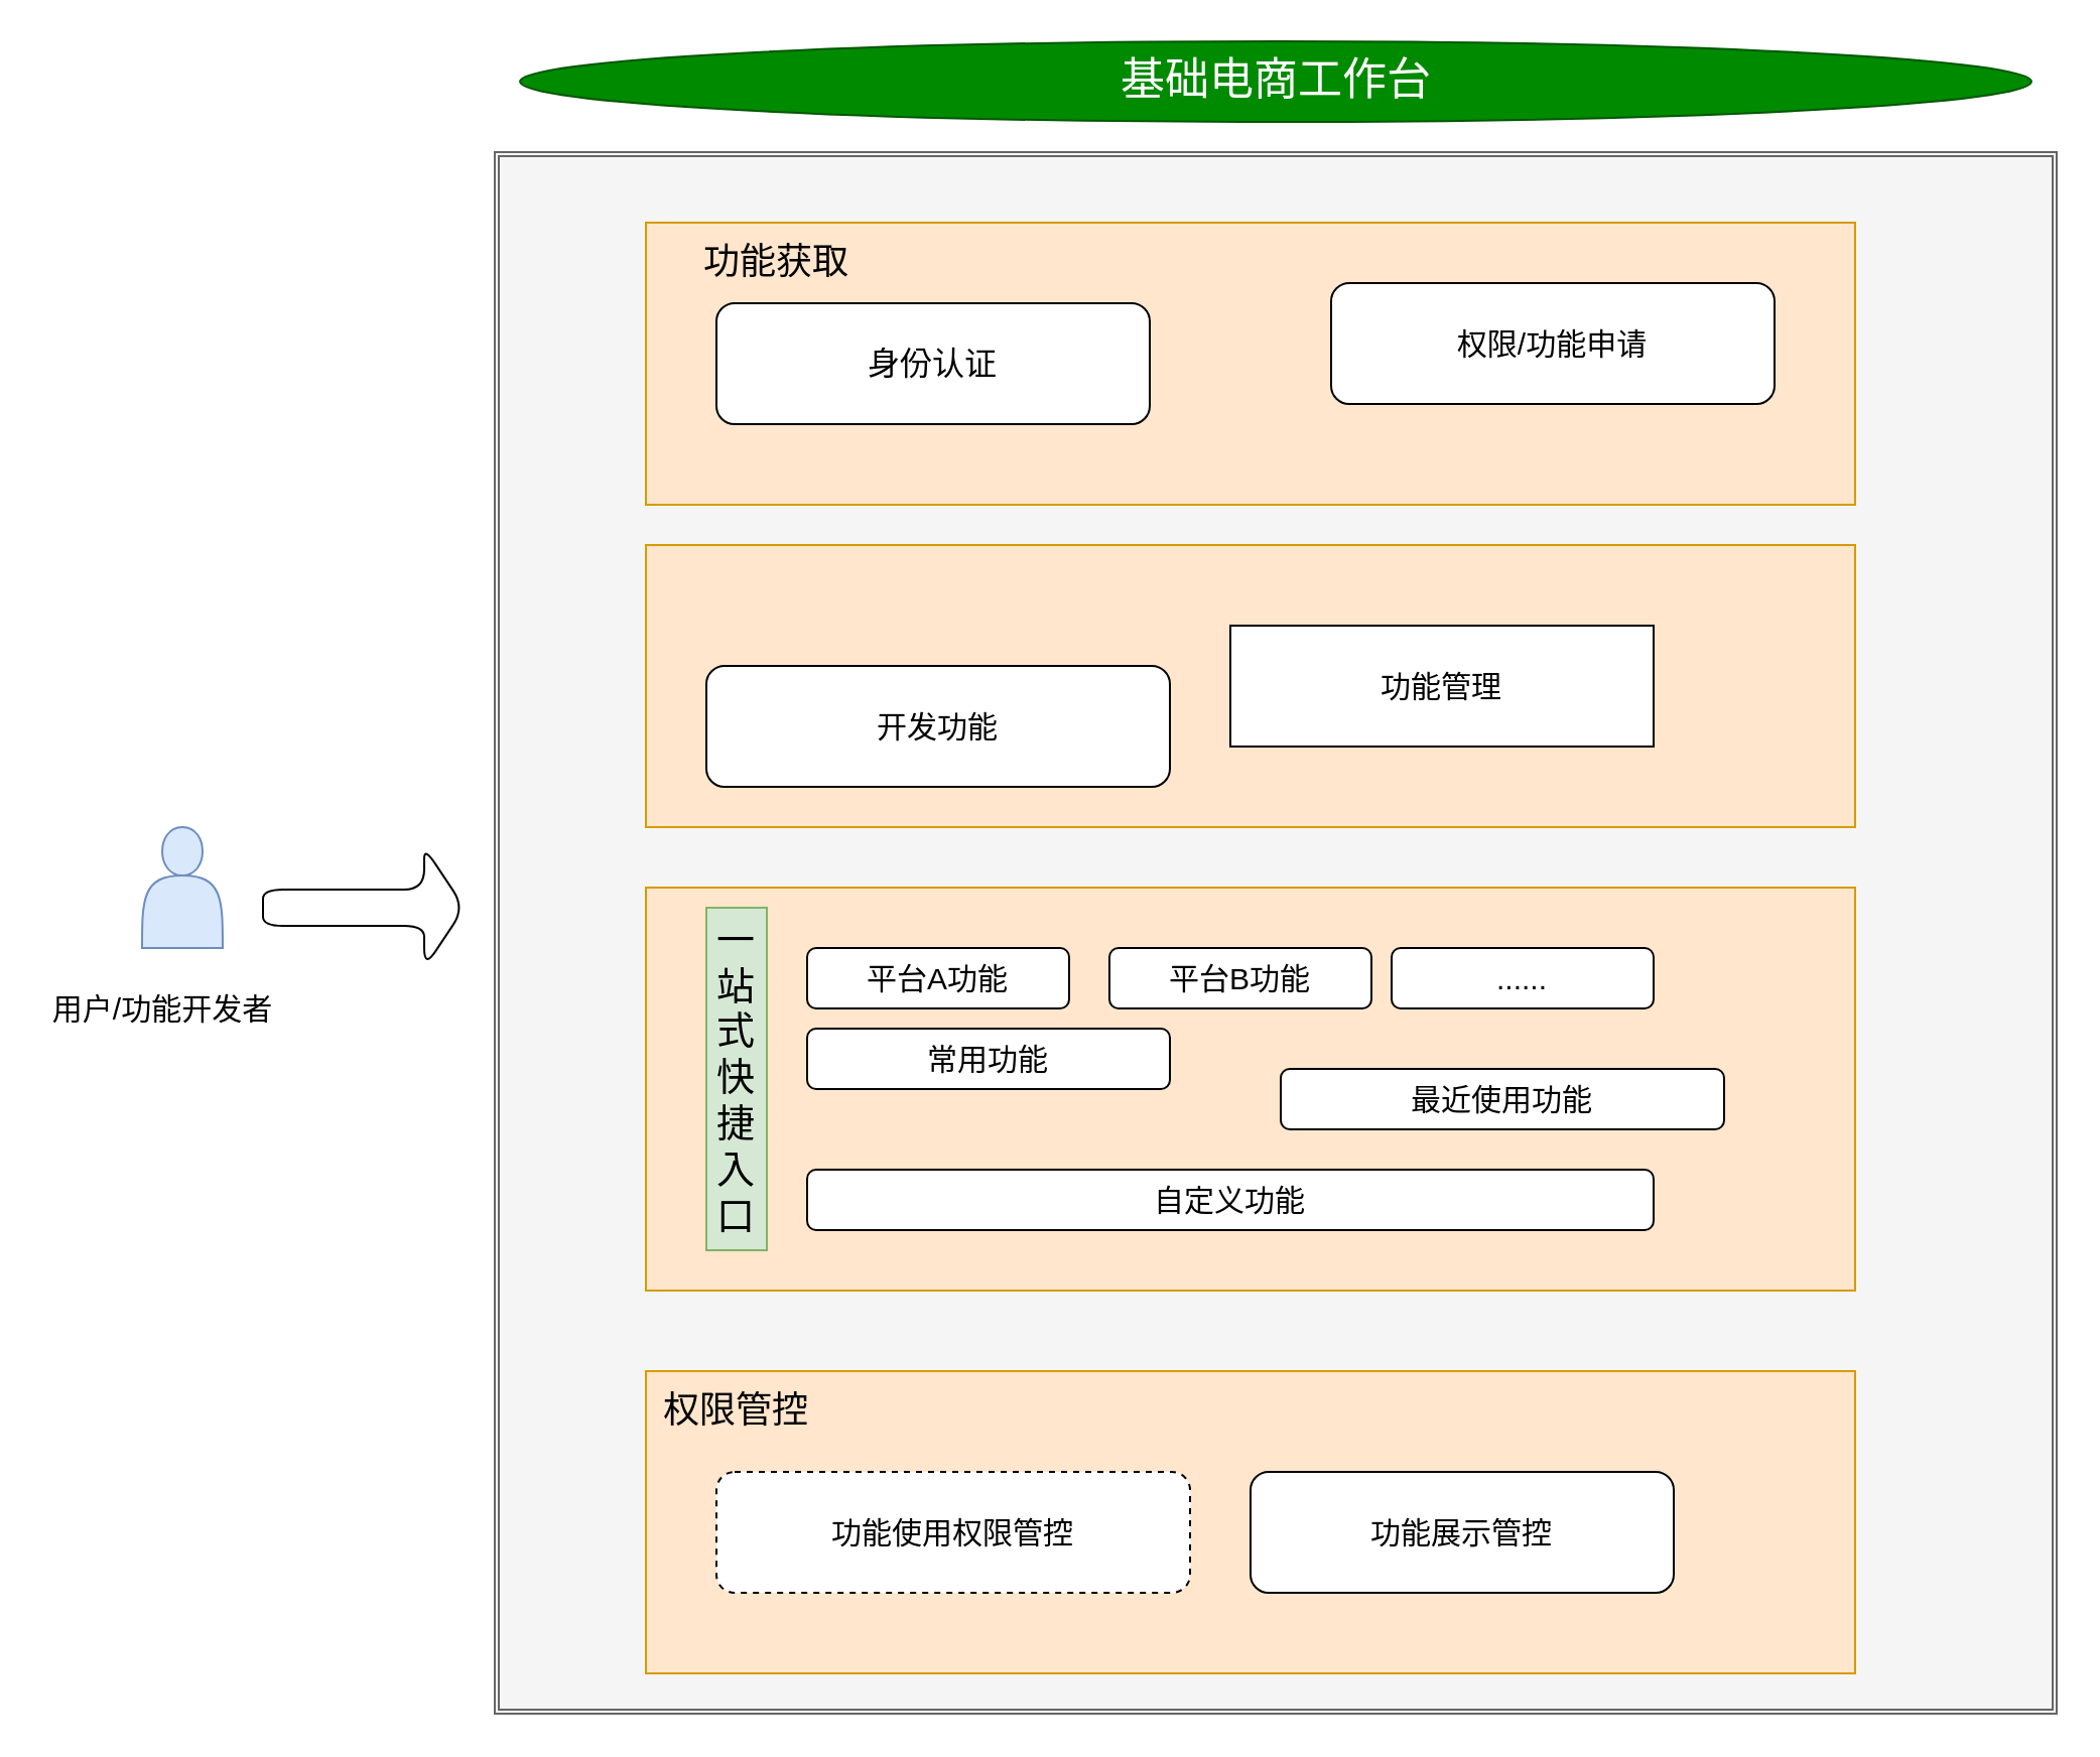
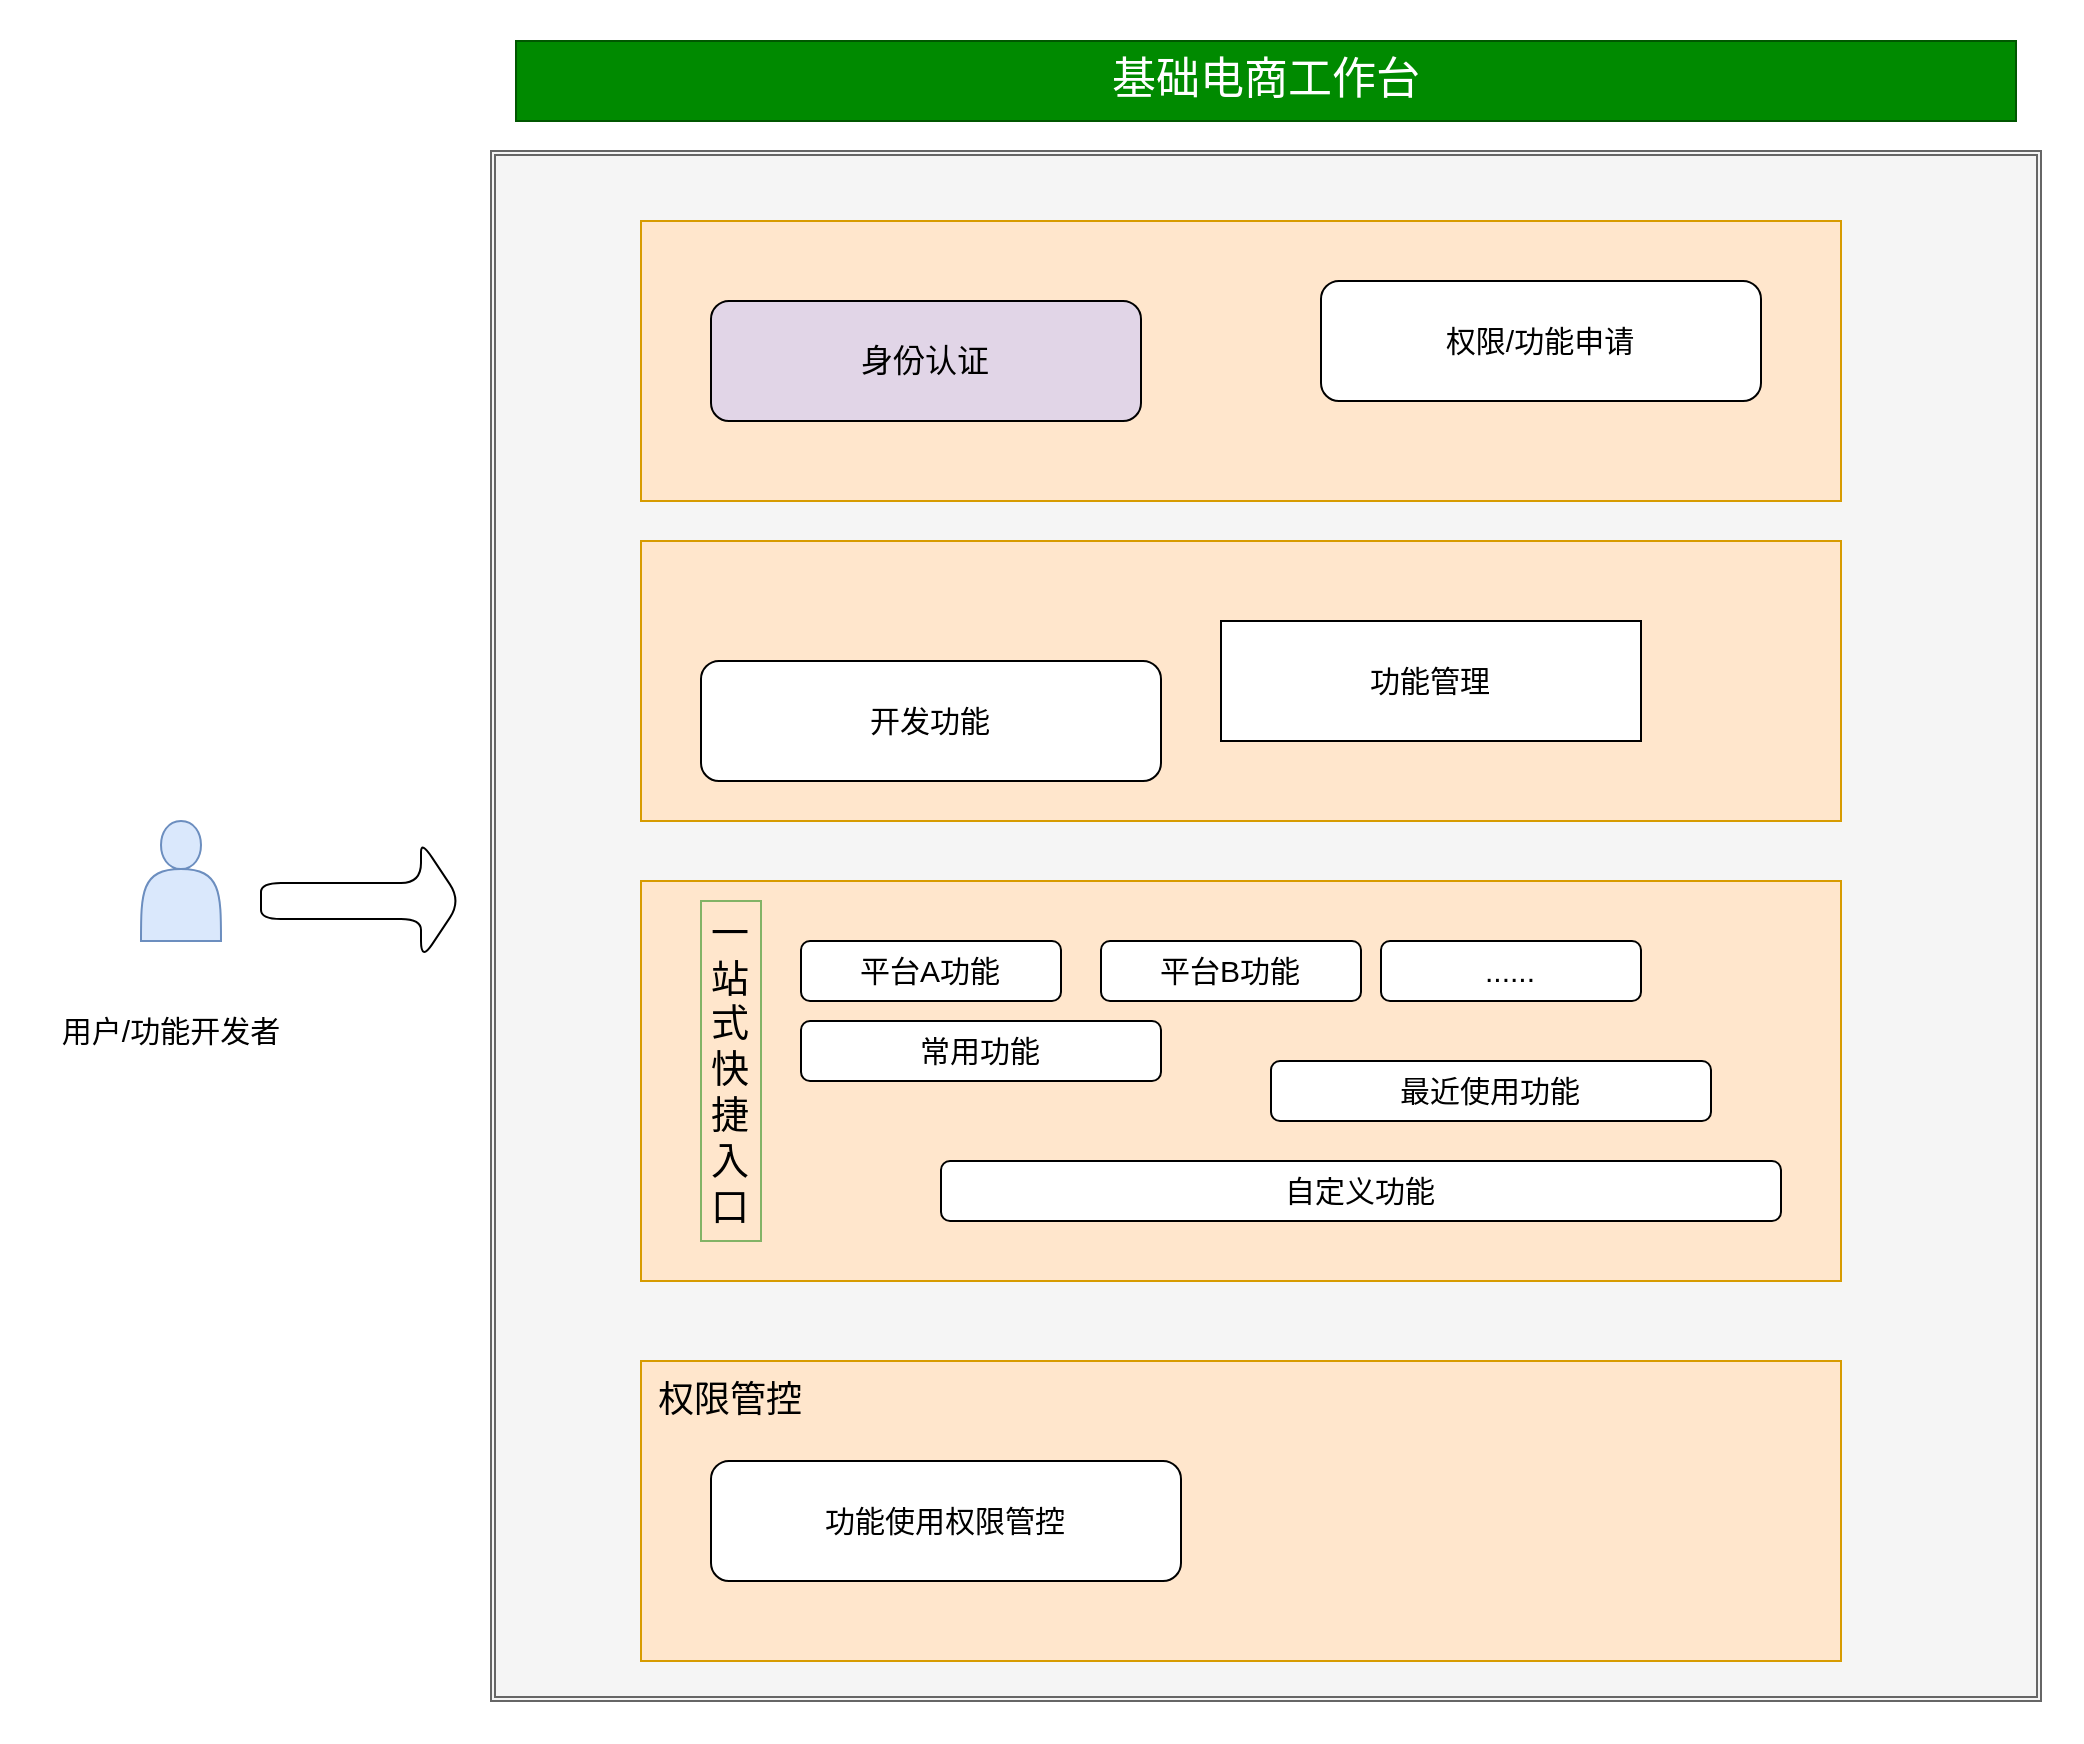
- <mxCell id="3" value="&lt;font style=&quot;font-size: 22px&quot;&gt;基础电商工作台&lt;/font&gt;" style="ellipse;whiteSpace=wrap;html=1;fillColor=#008a00;strokeColor=#005700;fontColor=#ffffff;" vertex="1" parent="1"><mxGeometry x="257.5" y="20" width="750" height="40" as="geometry" /></mxCell>
+ <mxCell id="3" value="&lt;font style=&quot;font-size: 22px&quot;&gt;基础电商工作台&lt;/font&gt;" style="rounded=0;whiteSpace=wrap;html=1;fillColor=#008a00;strokeColor=#005700;fontColor=#ffffff;" vertex="1" parent="1"><mxGeometry x="257.5" y="20" width="750" height="40" as="geometry" /></mxCell>
- <mxCell id="6" value="&lt;font style=&quot;font-size: 18px&quot;&gt;功能获取&lt;/font&gt;" style="text;html=1;strokeColor=none;fillColor=none;align=center;verticalAlign=middle;whiteSpace=wrap;rounded=0;" vertex="1" parent="1"><mxGeometry x="340" y="120" width="90" height="20" as="geometry" /></mxCell>
- <mxCell id="5" value="&lt;font style=&quot;font-size: 16px&quot;&gt;身份认证&lt;/font&gt;" style="rounded=1;whiteSpace=wrap;html=1;" vertex="1" parent="1"><mxGeometry x="355" y="150" width="215" height="60" as="geometry" /></mxCell>
+ <mxCell id="5" value="&lt;font style=&quot;font-size: 16px&quot;&gt;身份认证&lt;/font&gt;" style="rounded=1;whiteSpace=wrap;html=1;fillColor=#e1d5e7;" vertex="1" parent="1"><mxGeometry x="355" y="150" width="215" height="60" as="geometry" /></mxCell>
- <mxCell id="25" value="&lt;font style=&quot;font-size: 15px&quot;&gt;用户/功能开发者&lt;/font&gt;" style="text;html=1;align=center;verticalAlign=middle;resizable=0;points=[];autosize=1;strokeColor=none;" vertex="1" parent="1"><mxGeometry x="20" y="490" width="120" height="20" as="geometry" /></mxCell>
+ <mxCell id="25" value="&lt;font style=&quot;font-size: 15px&quot;&gt;用户/功能开发者&lt;/font&gt;" style="text;html=1;align=center;verticalAlign=middle;resizable=0;points=[];autosize=1;strokeColor=none;" vertex="1" parent="1"><mxGeometry x="25" y="505" width="120" height="20" as="geometry" /></mxCell>
- <mxCell id="12" value="&lt;font style=&quot;font-size: 19px&quot;&gt;一站式快捷入口&lt;/font&gt;" style="rounded=0;whiteSpace=wrap;html=1;fillColor=#d5e8d4;strokeColor=#82b366;" vertex="1" parent="1"><mxGeometry x="350" y="450" width="30" height="170" as="geometry" /></mxCell>
+ <mxCell id="12" value="&lt;font style=&quot;font-size: 19px&quot;&gt;一站式快捷入口&lt;/font&gt;" style="rounded=0;whiteSpace=wrap;html=1;fillColor=#ffe6cc;strokeColor=#82b366;" vertex="1" parent="1"><mxGeometry x="350" y="450" width="30" height="170" as="geometry" /></mxCell>
- <mxCell id="18" value="&lt;span style=&quot;font-size: 15px&quot;&gt;自定义功能&lt;/span&gt;" style="rounded=1;whiteSpace=wrap;html=1;" vertex="1" parent="1"><mxGeometry x="400" y="580" width="420" height="30" as="geometry" /></mxCell>
+ <mxCell id="18" value="&lt;span style=&quot;font-size: 15px&quot;&gt;自定义功能&lt;/span&gt;" style="rounded=1;whiteSpace=wrap;html=1;" vertex="1" parent="1"><mxGeometry x="470" y="580" width="420" height="30" as="geometry" /></mxCell>
- <mxCell id="21" value="&lt;font style=&quot;font-size: 15px&quot;&gt;功能使用权限管控&lt;/font&gt;" style="rounded=1;whiteSpace=wrap;html=1;dashed=1;" vertex="1" parent="1"><mxGeometry x="355" y="730" width="235" height="60" as="geometry" /></mxCell>
+ <mxCell id="21" value="&lt;font style=&quot;font-size: 15px&quot;&gt;功能使用权限管控&lt;/font&gt;" style="rounded=1;whiteSpace=wrap;html=1;" vertex="1" parent="1"><mxGeometry x="355" y="730" width="235" height="60" as="geometry" /></mxCell>
- <mxCell id="22" value="&lt;font style=&quot;font-size: 15px&quot;&gt;功能展示管控&lt;/font&gt;" style="rounded=1;whiteSpace=wrap;html=1;" vertex="1" parent="1"><mxGeometry x="620" y="730" width="210" height="60" as="geometry" /></mxCell>
